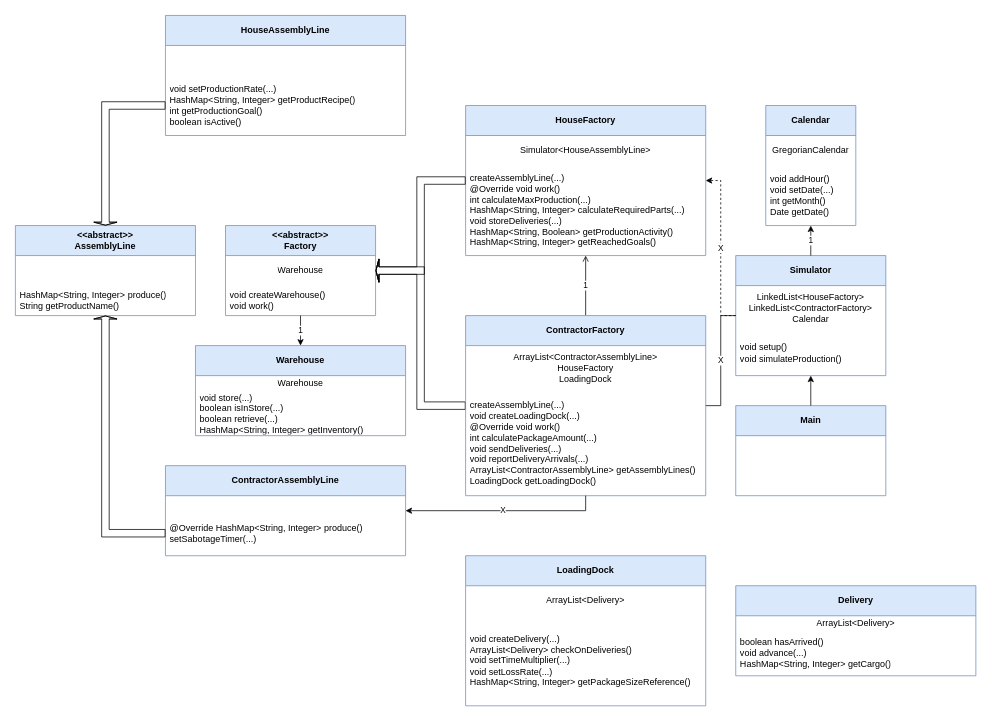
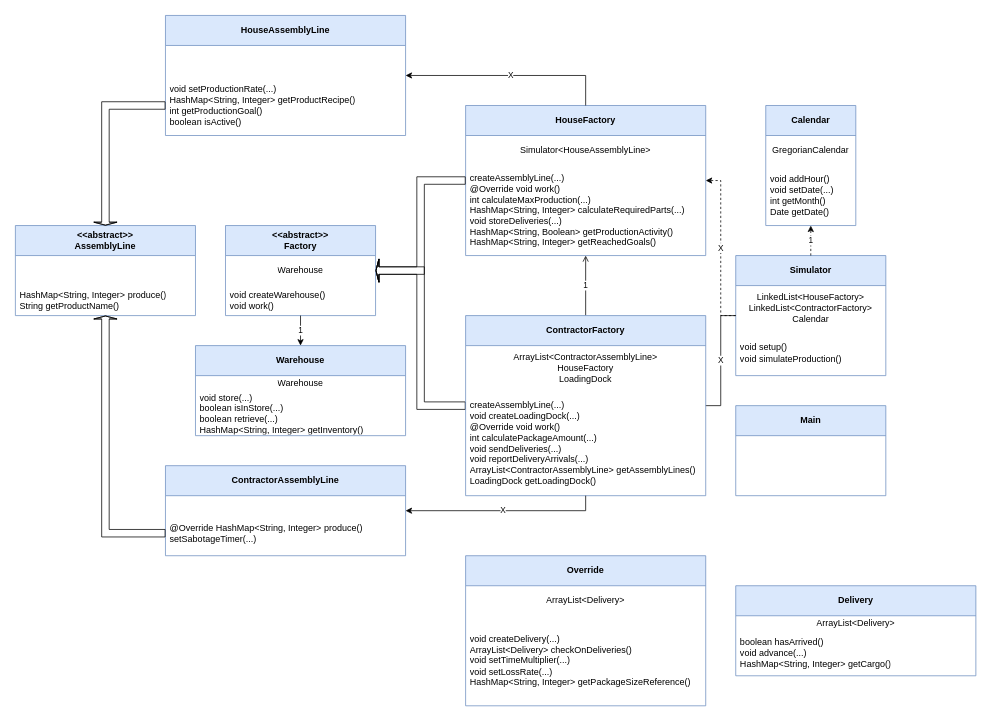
+ <mxCell id="30" value="X" style="edgeStyle=orthogonalEdgeStyle;rounded=0;orthogonalLoop=1;jettySize=auto;html=1;exitX=0.5;exitY=0;exitDx=0;exitDy=0;" edge="1" parent="1" source="15" target="31"><mxGeometry relative="1" as="geometry" /></mxCell>
- <mxCell id="5" value="1" style="edgeStyle=orthogonalEdgeStyle;rounded=0;orthogonalLoop=1;jettySize=auto;html=1;exitX=0.5;exitY=0;exitDx=0;exitDy=0;" edge="1" parent="1" source="2" target="6"><mxGeometry relative="1" as="geometry" /></mxCell>
+ <mxCell id="5" value="1" style="edgeStyle=orthogonalEdgeStyle;rounded=0;orthogonalLoop=1;jettySize=auto;html=1;exitX=0.5;exitY=0;exitDx=0;exitDy=0;dashed=1;" edge="1" parent="1" source="2" target="6"><mxGeometry relative="1" as="geometry" /></mxCell>
- <mxCell id="12" style="edgeStyle=orthogonalEdgeStyle;rounded=0;orthogonalLoop=1;jettySize=auto;html=1;entryX=0.5;entryY=1;entryDx=0;entryDy=0;entryPerimeter=0;" edge="1" parent="1" source="9" target="4"><mxGeometry relative="1" as="geometry" /></mxCell>
- <mxCell id="37" value="LoadingDock" style="swimlane;fontStyle=1;align=center;verticalAlign=middle;childLayout=stackLayout;horizontal=1;startSize=40;horizontalStack=0;resizeParent=1;resizeParentMax=0;resizeLast=0;collapsible=0;marginBottom=0;html=1;whiteSpace=wrap;fillColor=#dae8fc;strokeColor=#6c8ebf;" vertex="1" parent="1"><mxGeometry x="620" y="740" width="320" height="200" as="geometry" /></mxCell>
+ <mxCell id="37" value="Override" style="swimlane;fontStyle=1;align=center;verticalAlign=middle;childLayout=stackLayout;horizontal=1;startSize=40;horizontalStack=0;resizeParent=1;resizeParentMax=0;resizeLast=0;collapsible=0;marginBottom=0;html=1;whiteSpace=wrap;fillColor=#dae8fc;strokeColor=#6c8ebf;" vertex="1" parent="1"><mxGeometry x="620" y="740" width="320" height="200" as="geometry" /></mxCell>
